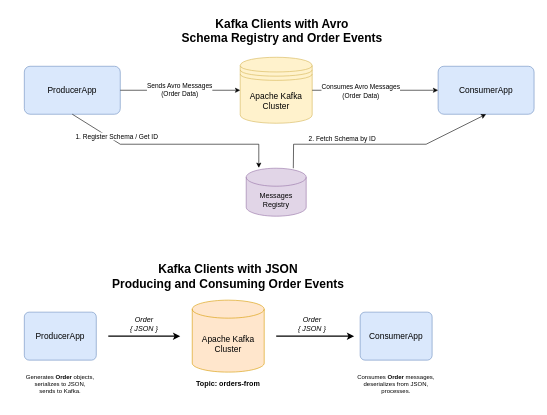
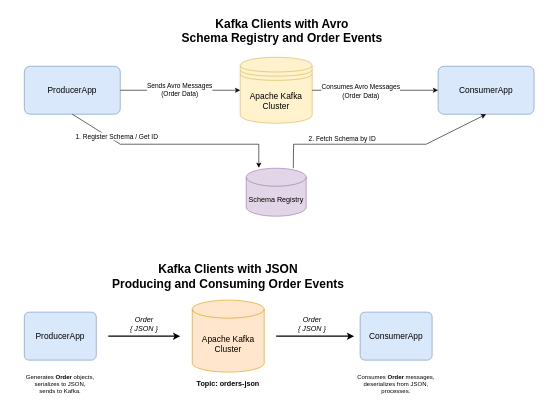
- <mxCell id="9" value="Messages Registry" style="shape=cylinder3;whiteSpace=wrap;html=1;boundedLbl=1;backgroundOutline=1;size=15;fillColor=#e1d5e7;strokeColor=#9673a6;" parent="1" vertex="1"><mxGeometry x="410" y="280" width="100" height="80" as="geometry" /></mxCell>
+ <mxCell id="9" value="Schema Registry" style="shape=cylinder3;whiteSpace=wrap;html=1;boundedLbl=1;backgroundOutline=1;size=15;fillColor=#e1d5e7;strokeColor=#9673a6;" parent="1" vertex="1"><mxGeometry x="410" y="280" width="100" height="80" as="geometry" /></mxCell>
- <mxCell id="22" value="Topic: orders-from" style="text;html=1;strokeColor=none;fillColor=none;align=center;verticalAlign=middle;whiteSpace=wrap;rounded=0;fontSize=12;fontStyle=1;" vertex="1" parent="1"><mxGeometry x="320" y="625" width="120" height="30" as="geometry" /></mxCell>
+ <mxCell id="22" value="Topic: orders-json" style="text;html=1;strokeColor=none;fillColor=none;align=center;verticalAlign=middle;whiteSpace=wrap;rounded=0;fontSize=12;fontStyle=1;" vertex="1" parent="1"><mxGeometry x="320" y="625" width="120" height="30" as="geometry" /></mxCell>
